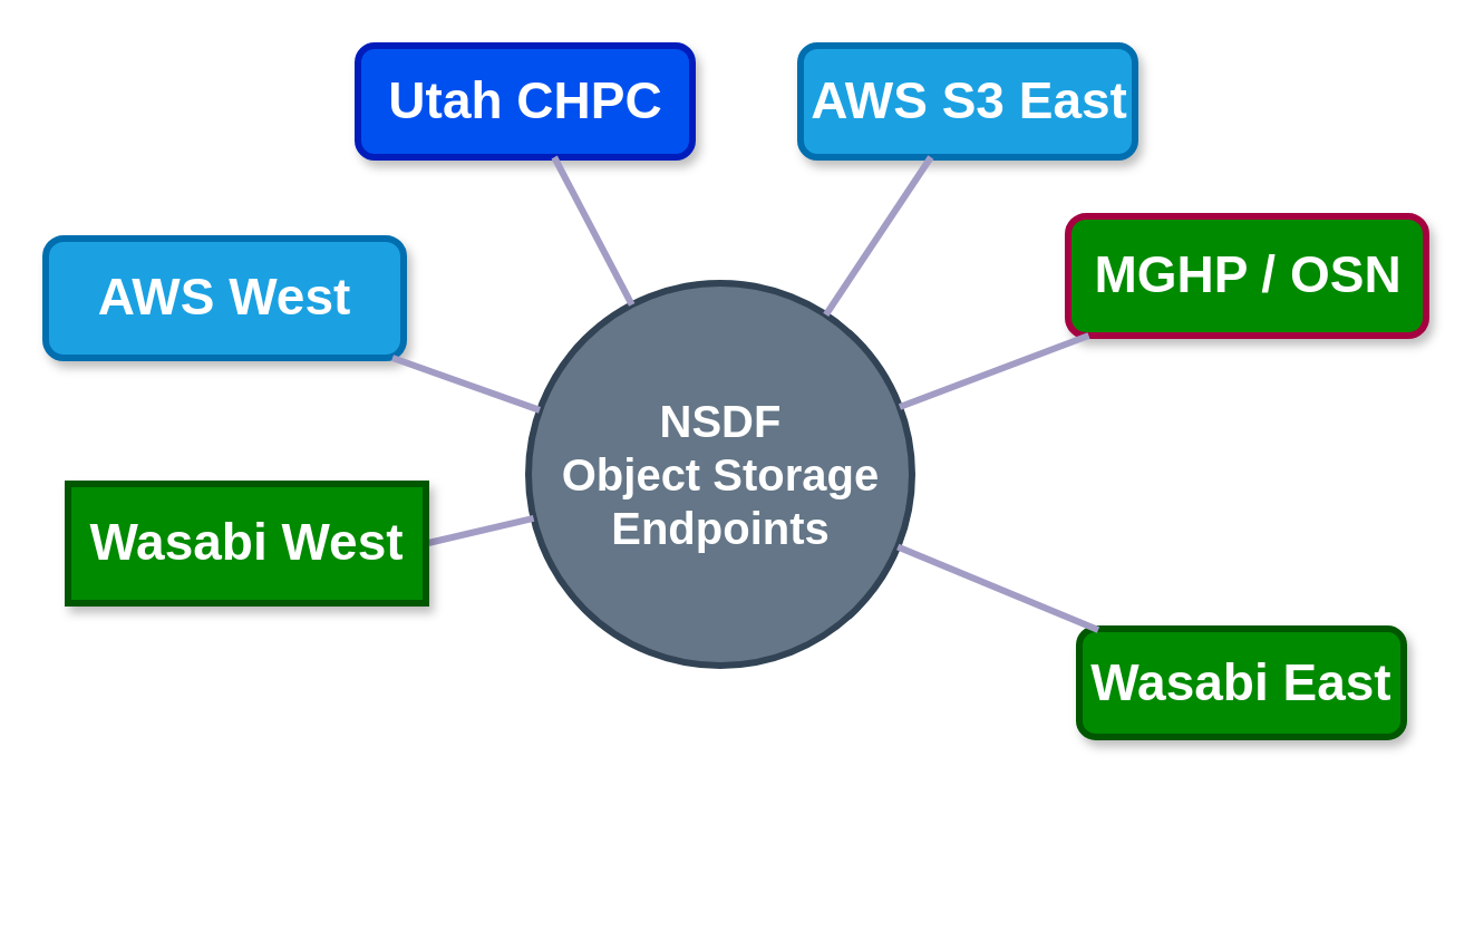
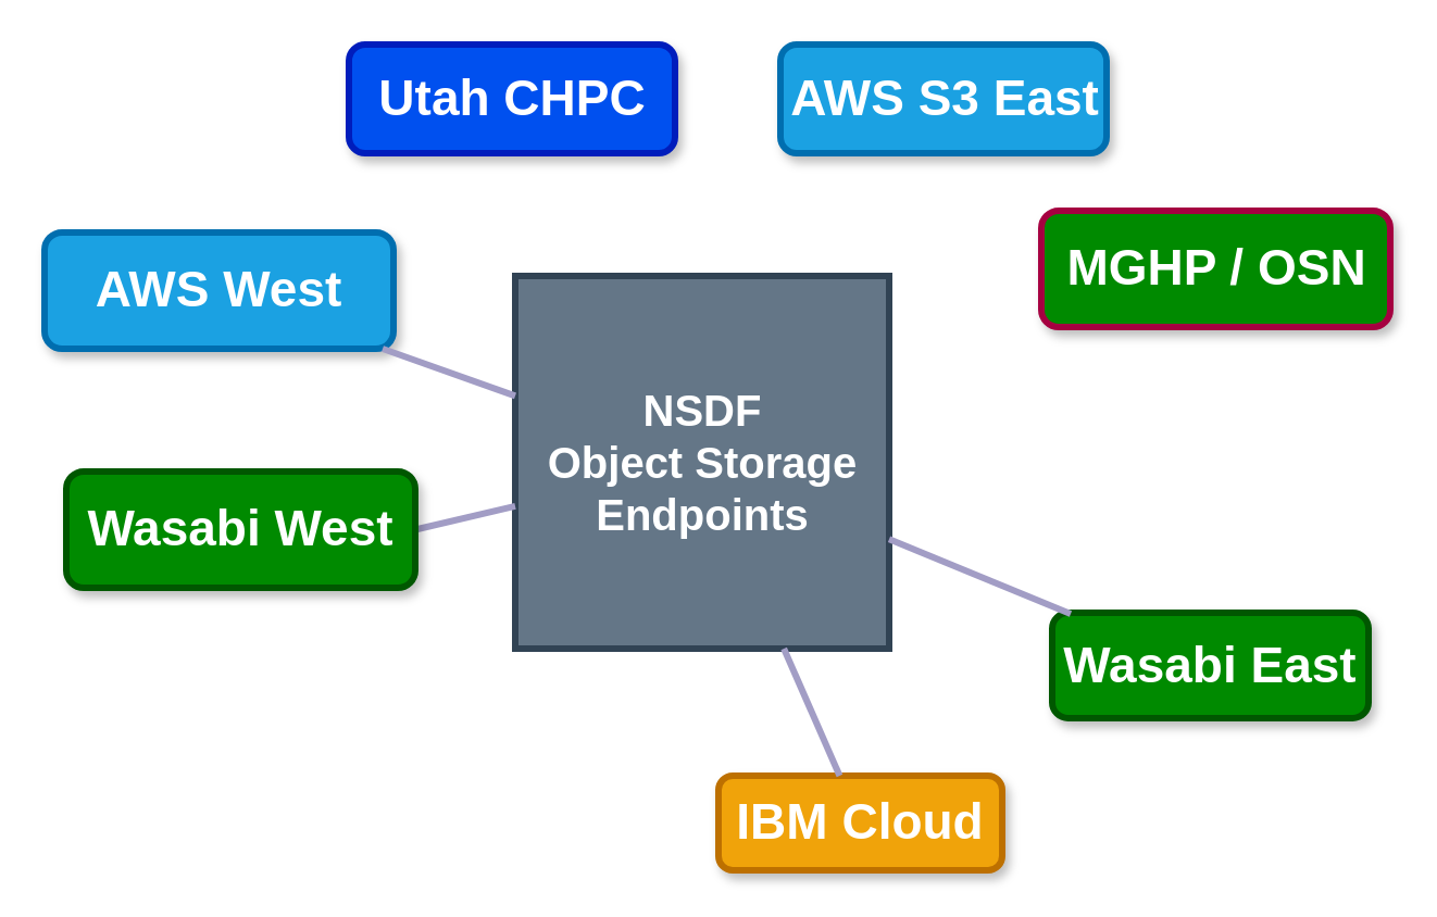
- <mxCell id="9" value="" style="edgeStyle=none;endArrow=none;strokeWidth=3;strokeColor=#A29DC5;html=1;fontSize=23;fontStyle=1" parent="1" source="2" target="3" edge="1"><mxGeometry x="-1498" y="-303.5" width="100" height="100" as="geometry"><mxPoint x="-1558" y="-773.5" as="sourcePoint" /><mxPoint x="-1458" y="-873.5" as="targetPoint" /></mxGeometry></mxCell>
- <mxCell id="10" value="" style="edgeStyle=none;endArrow=none;strokeWidth=3;strokeColor=#A29DC5;html=1;fontSize=23;fontStyle=1" parent="1" source="2" target="4" edge="1"><mxGeometry x="-1498" y="-303.5" width="100" height="100" as="geometry"><mxPoint x="-1558" y="-773.5" as="sourcePoint" /><mxPoint x="-1458" y="-873.5" as="targetPoint" /></mxGeometry></mxCell>
- <mxCell id="11" value="" style="edgeStyle=none;endArrow=none;strokeWidth=3;strokeColor=#A29DC5;html=1;fontSize=23;fontStyle=1" parent="1" source="2" target="5" edge="1"><mxGeometry x="-1498" y="-303.5" width="100" height="100" as="geometry"><mxPoint x="-1558" y="-773.5" as="sourcePoint" /><mxPoint x="-1458" y="-873.5" as="targetPoint" /></mxGeometry></mxCell>
- <mxCell id="2" value="NSDF &lt;br style=&quot;font-size: 20px;&quot;&gt;Object&amp;nbsp;Storage Endpoints" style="ellipse;whiteSpace=wrap;html=1;shadow=0;fontFamily=Helvetica;fontSize=20;fontColor=#ffffff;align=center;strokeWidth=3;fillColor=#647687;strokeColor=#314354;fontStyle=1" parent="1" vertex="1"><mxGeometry x="236.5" y="126.5" width="172" height="171.5" as="geometry" /></mxCell>
+ <mxCell id="2" value="NSDF &lt;br style=&quot;font-size: 20px;&quot;&gt;Object&amp;nbsp;Storage Endpoints" style="whiteSpace=wrap;html=1;shadow=0;fontFamily=Helvetica;fontSize=20;fontColor=#ffffff;align=center;strokeWidth=3;fillColor=#647687;strokeColor=#314354;fontStyle=1;rounded=0;" parent="1" vertex="1"><mxGeometry x="236.5" y="126.5" width="172" height="171.5" as="geometry" /></mxCell>
- <mxCell id="17" value="Wasabi West" style="fillColor=#008a00;strokeColor=#005700;strokeWidth=3;shadow=1;html=1;fontSize=23;fontColor=#ffffff;fontStyle=1;rounded=0;" vertex="1" parent="1"><mxGeometry x="30" y="216.5" width="160.5" height="53.5" as="geometry" /></mxCell>
+ <mxCell id="17" value="Wasabi West" style="rounded=1;fillColor=#008a00;strokeColor=#005700;strokeWidth=3;shadow=1;html=1;fontSize=23;fontColor=#ffffff;fontStyle=1" vertex="1" parent="1"><mxGeometry x="30" y="216.5" width="160.5" height="53.5" as="geometry" /></mxCell>
+ <mxCell id="13" value="" style="edgeStyle=none;endArrow=none;strokeWidth=3;strokeColor=#A29DC5;html=1;fontSize=23;fontStyle=1" parent="1" source="2" target="7" edge="1"><mxGeometry x="-1498" y="-303.5" width="100" height="100" as="geometry"><mxPoint x="-1558" y="-773.5" as="sourcePoint" /><mxPoint x="-1458" y="-873.5" as="targetPoint" /></mxGeometry></mxCell>
+ <mxCell id="7" value="IBM Cloud" style="rounded=1;fillColor=#f0a30a;strokeColor=#BD7000;strokeWidth=3;shadow=1;html=1;fontColor=#ffffff;fontSize=23;fontStyle=1" parent="1" vertex="1"><mxGeometry x="330" y="356.5" width="130.5" height="43.5" as="geometry" /></mxCell>
